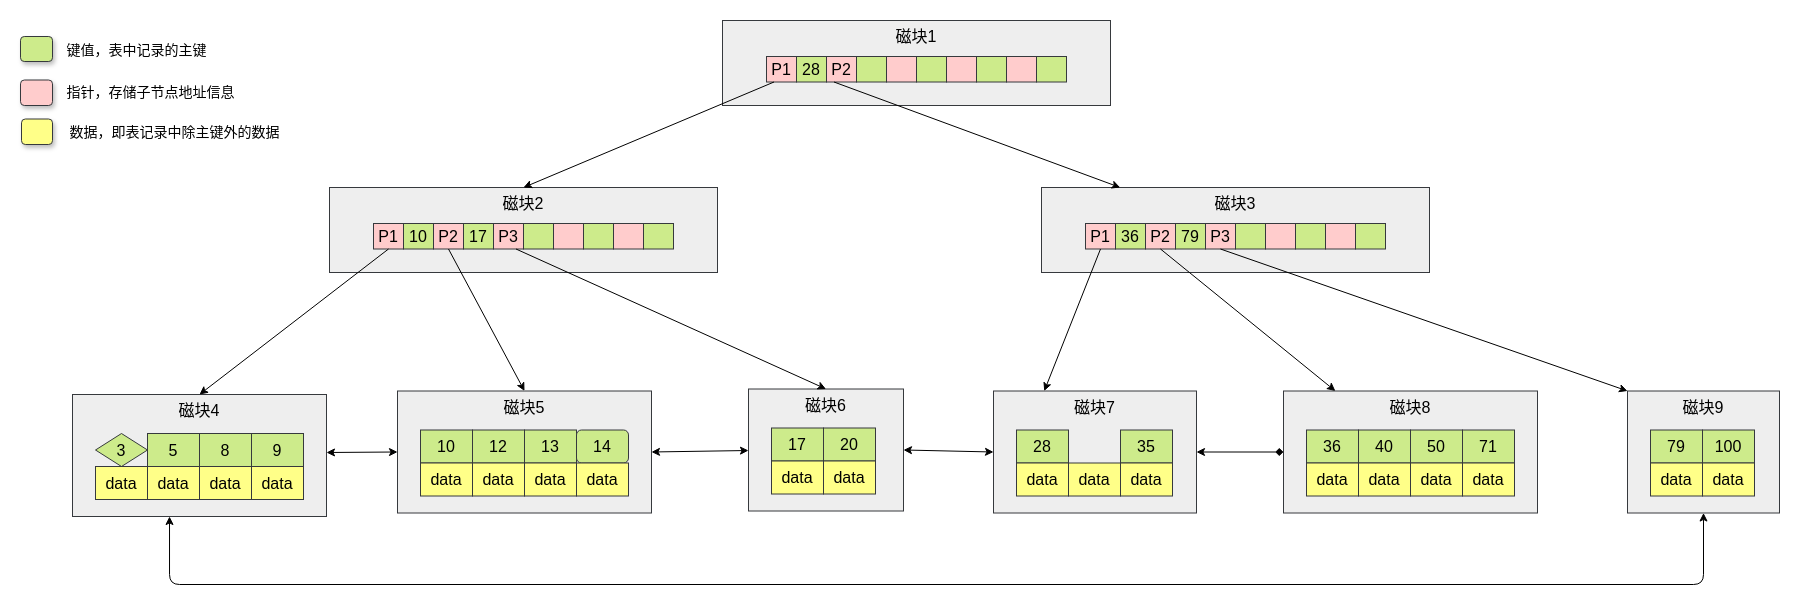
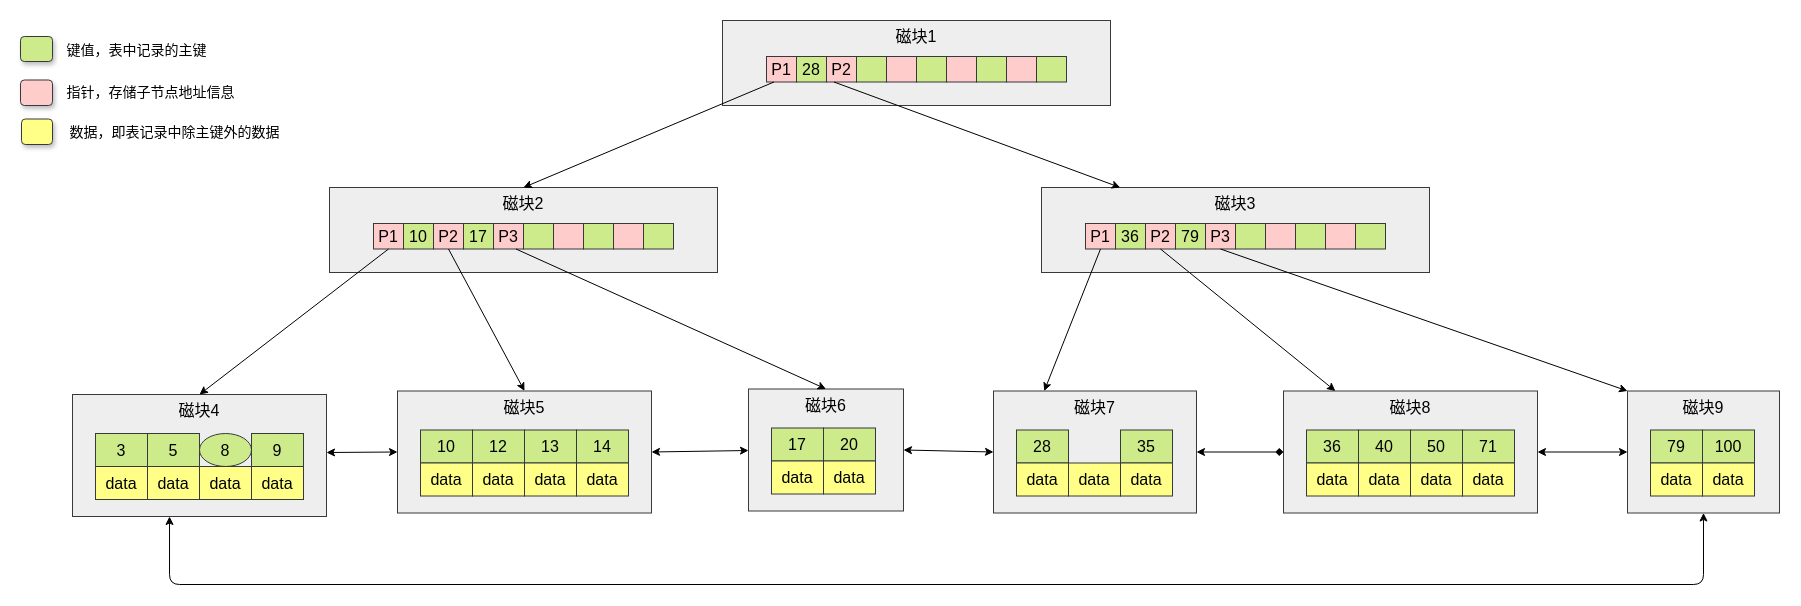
- <mxCell id="60" value="14" style="whiteSpace=wrap;html=1;shadow=0;glass=0;sketch=0;fontSize=16;fillColor=#cdeb8b;strokeColor=#36393d;rounded=1;" parent="1" vertex="1"><mxGeometry x="576" y="429.5" width="52" height="33" as="geometry" /></mxCell>
+ <mxCell id="60" value="14" style="rounded=0;whiteSpace=wrap;html=1;shadow=0;glass=0;sketch=0;fontSize=16;fillColor=#cdeb8b;strokeColor=#36393d;" parent="1" vertex="1"><mxGeometry x="576" y="429.5" width="52" height="33" as="geometry" /></mxCell>
- <mxCell id="44" value="3" style="rhombus;whiteSpace=wrap;html=1;shadow=0;glass=0;sketch=0;fontSize=16;fillColor=#cdeb8b;strokeColor=#36393d;" parent="1" vertex="1"><mxGeometry x="95" y="433" width="52" height="33" as="geometry" /></mxCell>
+ <mxCell id="44" value="3" style="rounded=0;whiteSpace=wrap;html=1;shadow=0;glass=0;sketch=0;fontSize=16;fillColor=#cdeb8b;strokeColor=#36393d;" parent="1" vertex="1"><mxGeometry x="95" y="433" width="52" height="33" as="geometry" /></mxCell>
- <mxCell id="48" value="8" style="rounded=0;whiteSpace=wrap;html=1;shadow=0;glass=0;sketch=0;fontSize=16;fillColor=#cdeb8b;strokeColor=#36393d;" parent="1" vertex="1"><mxGeometry x="199" y="433" width="52" height="33" as="geometry" /></mxCell>
+ <mxCell id="48" value="8" style="ellipse;whiteSpace=wrap;html=1;shadow=0;glass=0;sketch=0;fontSize=16;fillColor=#cdeb8b;strokeColor=#36393d;" parent="1" vertex="1"><mxGeometry x="199" y="433" width="52" height="33" as="geometry" /></mxCell>
+ <mxCell id="96" value="" style="endArrow=classic;startArrow=classic;html=1;entryX=0;entryY=0.5;entryDx=0;entryDy=0;" edge="1" parent="1" source="76" target="86"><mxGeometry width="50" height="50" relative="1" as="geometry"><mxPoint x="1206" y="461.5" as="sourcePoint" /><mxPoint x="1293" y="461.5" as="targetPoint" /></mxGeometry></mxCell>
